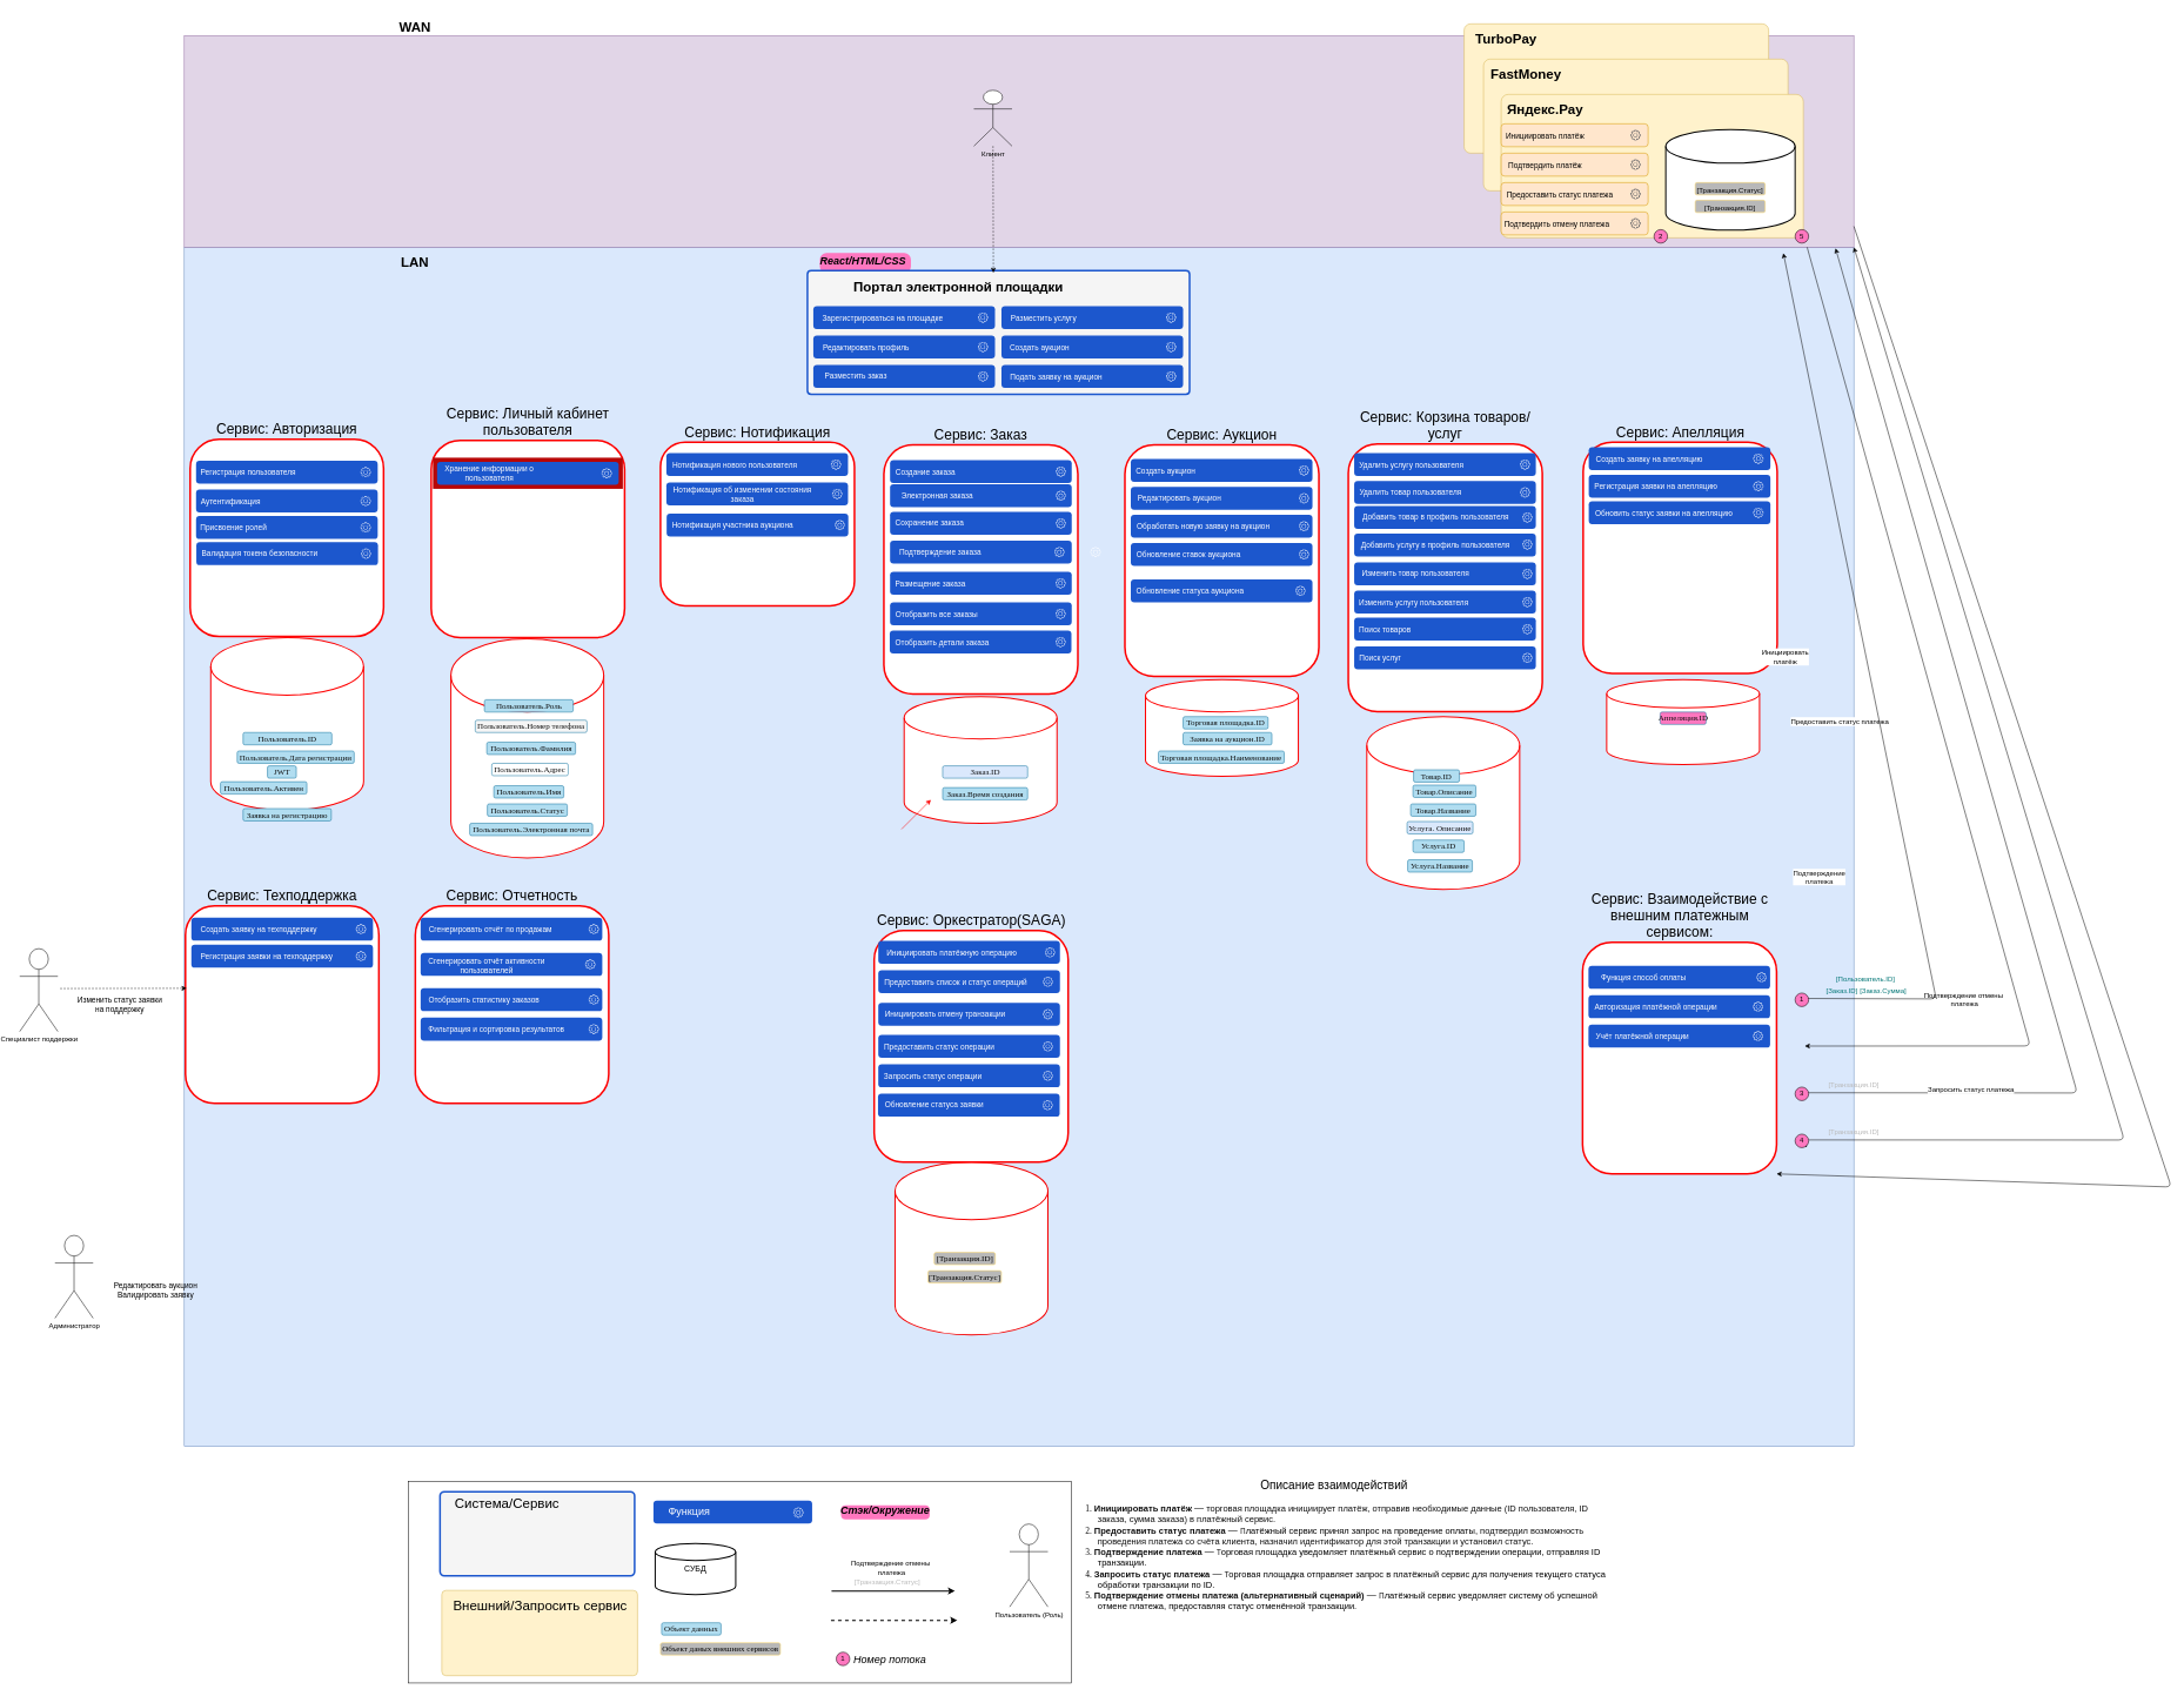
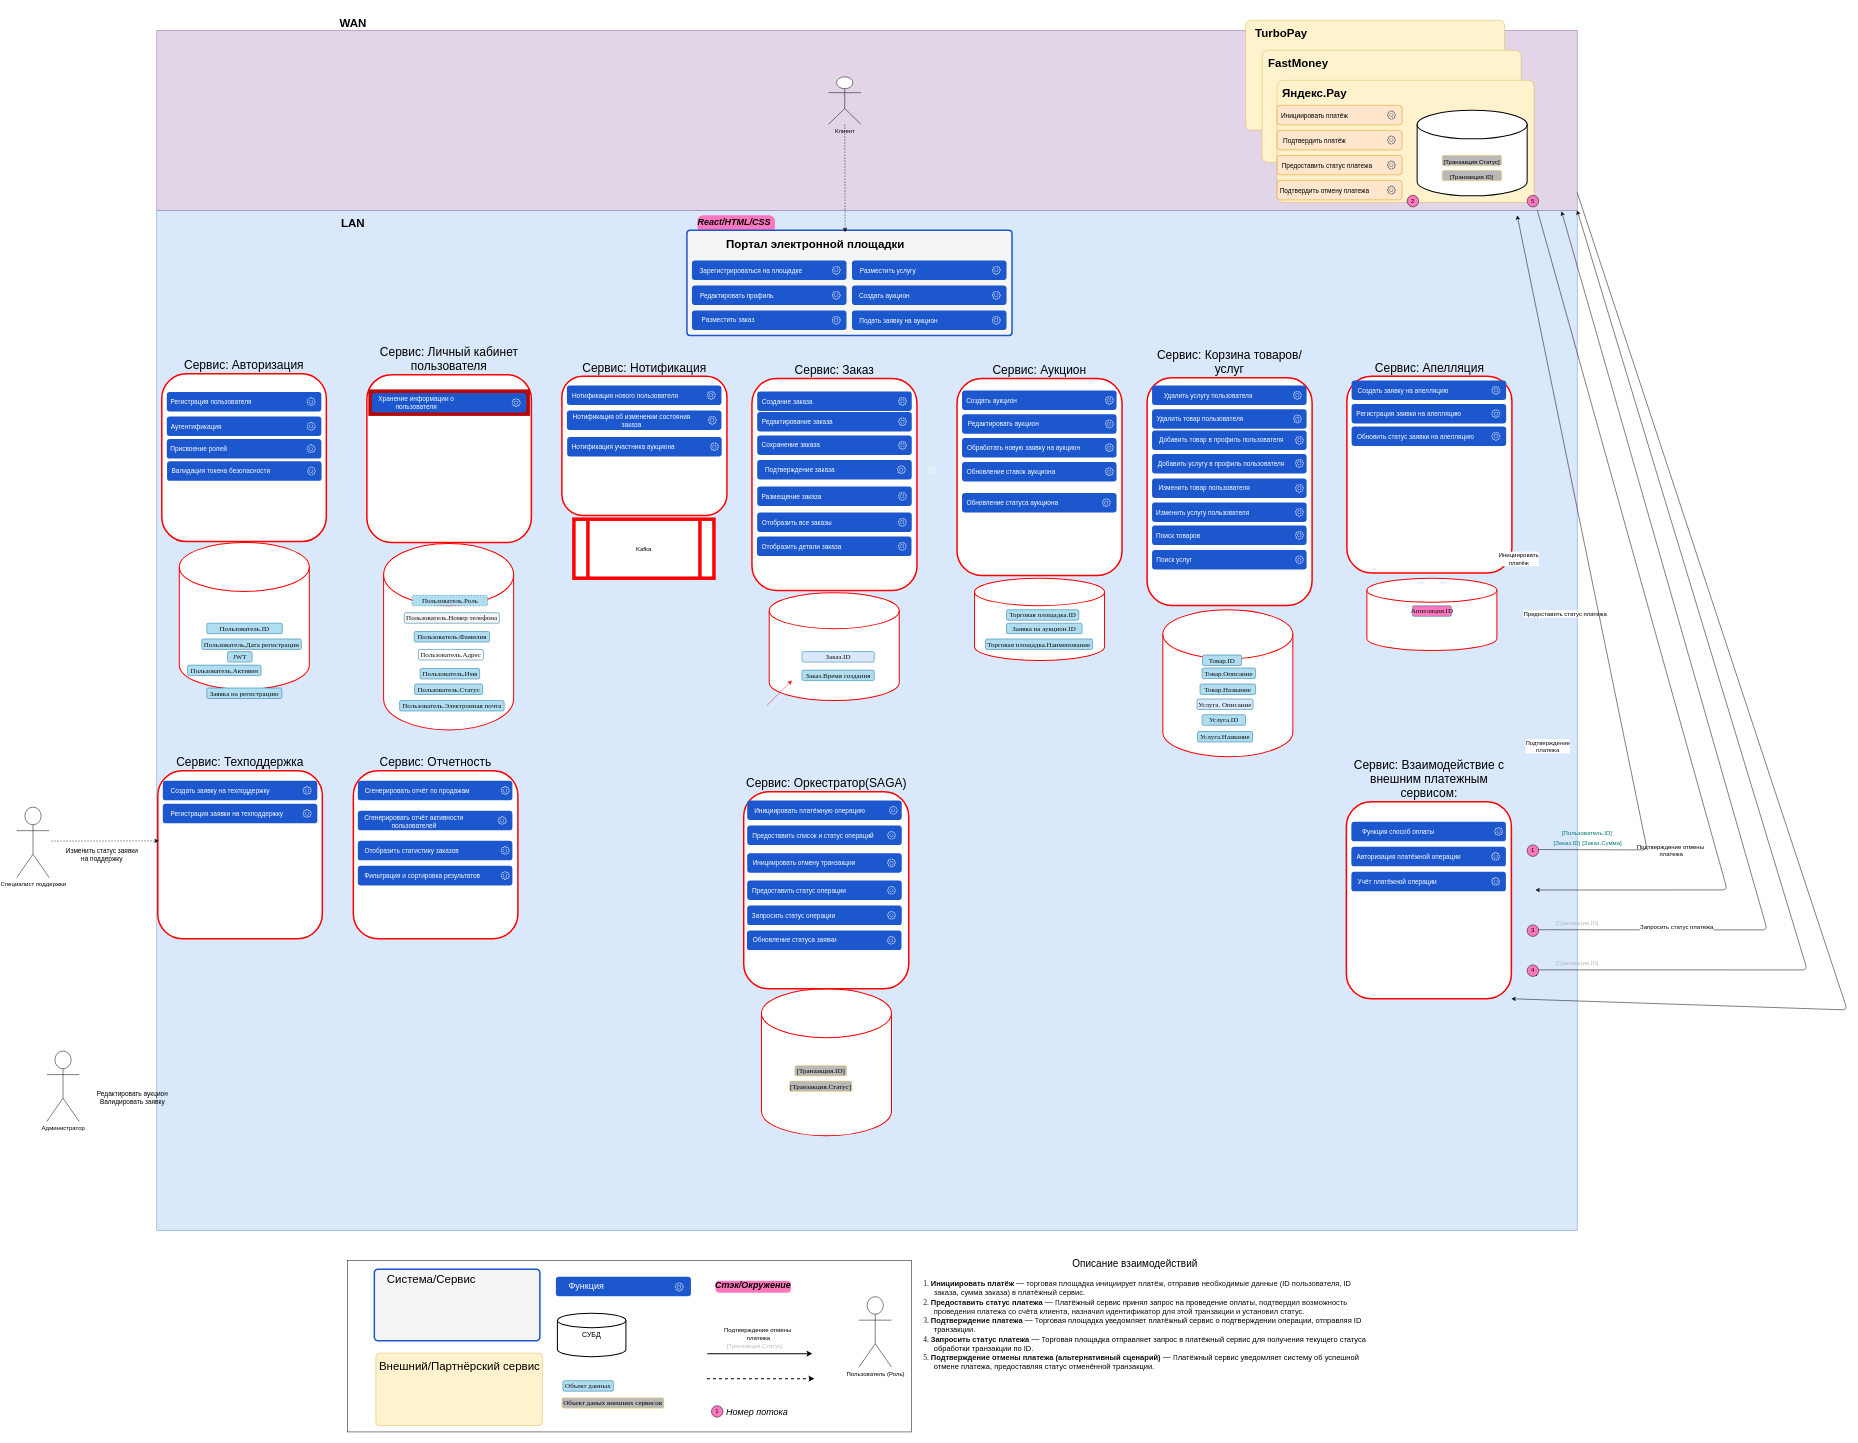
- <mxCell id="126" value="Удалить услугу пользователя" style="text;html=1;align=center;verticalAlign=middle;whiteSpace=wrap;rounded=1;fontSize=13;fontColor=#FFFFFF;strokeColor=none;" parent="123" vertex="1"><mxGeometry x="3" y="4.5" width="189" height="30" as="geometry" /></mxCell>
+ <mxCell id="126" value="Удалить услугу пользователя" style="text;html=1;align=center;verticalAlign=middle;whiteSpace=wrap;rounded=1;fontSize=13;fontColor=#FFFFFF;strokeColor=none;" parent="123" vertex="1"><mxGeometry x="18" y="4.5" width="189" height="30" as="geometry" /></mxCell>
- <mxCell id="138" value="Электронная заказа" style="text;html=1;align=center;verticalAlign=middle;whiteSpace=wrap;rounded=1;fontSize=13;fontColor=#FFFFFF;strokeColor=none;" parent="135" vertex="1"><mxGeometry x="3" y="4.5" width="154" height="30" as="geometry" /></mxCell>
+ <mxCell id="138" value="Редактирование заказа" style="text;html=1;align=center;verticalAlign=middle;whiteSpace=wrap;rounded=1;fontSize=13;fontColor=#FFFFFF;strokeColor=none;" parent="135" vertex="1"><mxGeometry x="3" y="4.5" width="154" height="30" as="geometry" /></mxCell>
+ <mxCell id="360" value="Kafka" style="shape=process;whiteSpace=wrap;html=1;backgroundOutline=1;strokeColor=#ff0000;strokeWidth=7;" parent="1" vertex="1"><mxGeometry x="1134" y="1037.5" width="280" height="118" as="geometry" /></mxCell>
- <mxCell id="33" value="&lt;p style=&quot;margin: 0px 0px 0px 13px; text-indent: -13px; font-variant-numeric: normal; font-variant-east-asian: normal; font-variant-alternates: normal; font-kerning: auto; font-optical-sizing: auto; font-feature-settings: normal; font-variation-settings: normal; font-variant-position: normal; font-stretch: normal; font-size: 14px; line-height: normal; color: rgb(14, 14, 14); text-align: start;&quot; class=&quot;p1&quot;&gt;&lt;font face=&quot;Times New Roman&quot;&gt;Пользователь.Роль&lt;/font&gt;&lt;/p&gt;" style="rounded=1;whiteSpace=wrap;html=1;fillColor=#b1ddf0;strokeColor=#10739e;" parent="1" vertex="1"><mxGeometry x="810.5" y="1189.75" width="151" height="21" as="geometry" /></mxCell>
+ <mxCell id="33" value="&lt;p style=&quot;margin: 0px 0px 0px 13px; text-indent: -13px; font-variant-numeric: normal; font-variant-east-asian: normal; font-variant-alternates: normal; font-kerning: auto; font-optical-sizing: auto; font-feature-settings: normal; font-variation-settings: normal; font-variant-position: normal; font-stretch: normal; font-size: 14px; line-height: normal; color: rgb(14, 14, 14); text-align: start;&quot; class=&quot;p1&quot;&gt;&lt;font face=&quot;Times New Roman&quot;&gt;Пользователь.Роль&lt;/font&gt;&lt;/p&gt;" style="rounded=1;whiteSpace=wrap;html=1;fillColor=#b1ddf0;strokeColor=#10739e;dashed=1;" parent="1" vertex="1"><mxGeometry x="810.5" y="1189.75" width="151" height="21" as="geometry" /></mxCell>
- <mxCell id="277" value="&lt;span style=&quot;font-weight: normal;&quot;&gt;Внешний/Запросить сервис&lt;/span&gt;" style="text;html=1;align=center;verticalAlign=middle;whiteSpace=wrap;rounded=1;shadow=0;fontSize=23;fontStyle=1" parent="275" vertex="1"><mxGeometry x="2" y="1" width="331" height="49" as="geometry" /></mxCell>
+ <mxCell id="277" value="&lt;span style=&quot;font-weight: normal;&quot;&gt;Внешний/Партнёрский сервис&lt;/span&gt;" style="text;html=1;align=center;verticalAlign=middle;whiteSpace=wrap;rounded=1;shadow=0;fontSize=23;fontStyle=1" parent="275" vertex="1"><mxGeometry x="2" y="1" width="331" height="49" as="geometry" /></mxCell>
